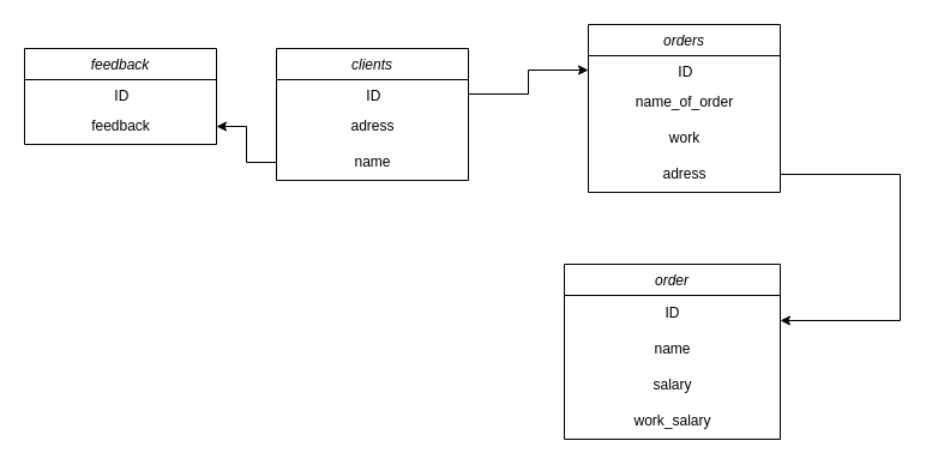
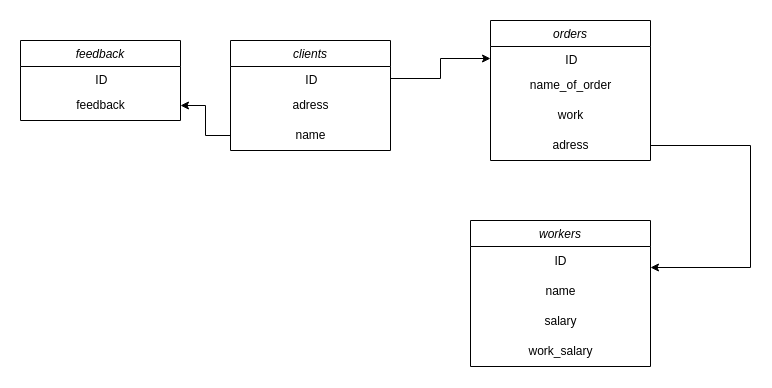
- <mxCell id="6" value="order&#10;" style="swimlane;fontStyle=2;align=center;verticalAlign=top;childLayout=stackLayout;horizontal=1;startSize=26;horizontalStack=0;resizeParent=1;resizeLast=0;collapsible=1;marginBottom=0;rounded=0;shadow=0;strokeWidth=1;" parent="1" vertex="1"><mxGeometry x="470" y="220" width="180" height="146" as="geometry"><mxRectangle x="230" y="140" width="160" height="26" as="alternateBounds" /></mxGeometry></mxCell>
+ <mxCell id="6" value="workers&#10;" style="swimlane;fontStyle=2;align=center;verticalAlign=top;childLayout=stackLayout;horizontal=1;startSize=26;horizontalStack=0;resizeParent=1;resizeLast=0;collapsible=1;marginBottom=0;rounded=0;shadow=0;strokeWidth=1;" parent="1" vertex="1"><mxGeometry x="470" y="220" width="180" height="146" as="geometry"><mxRectangle x="230" y="140" width="160" height="26" as="alternateBounds" /></mxGeometry></mxCell>
